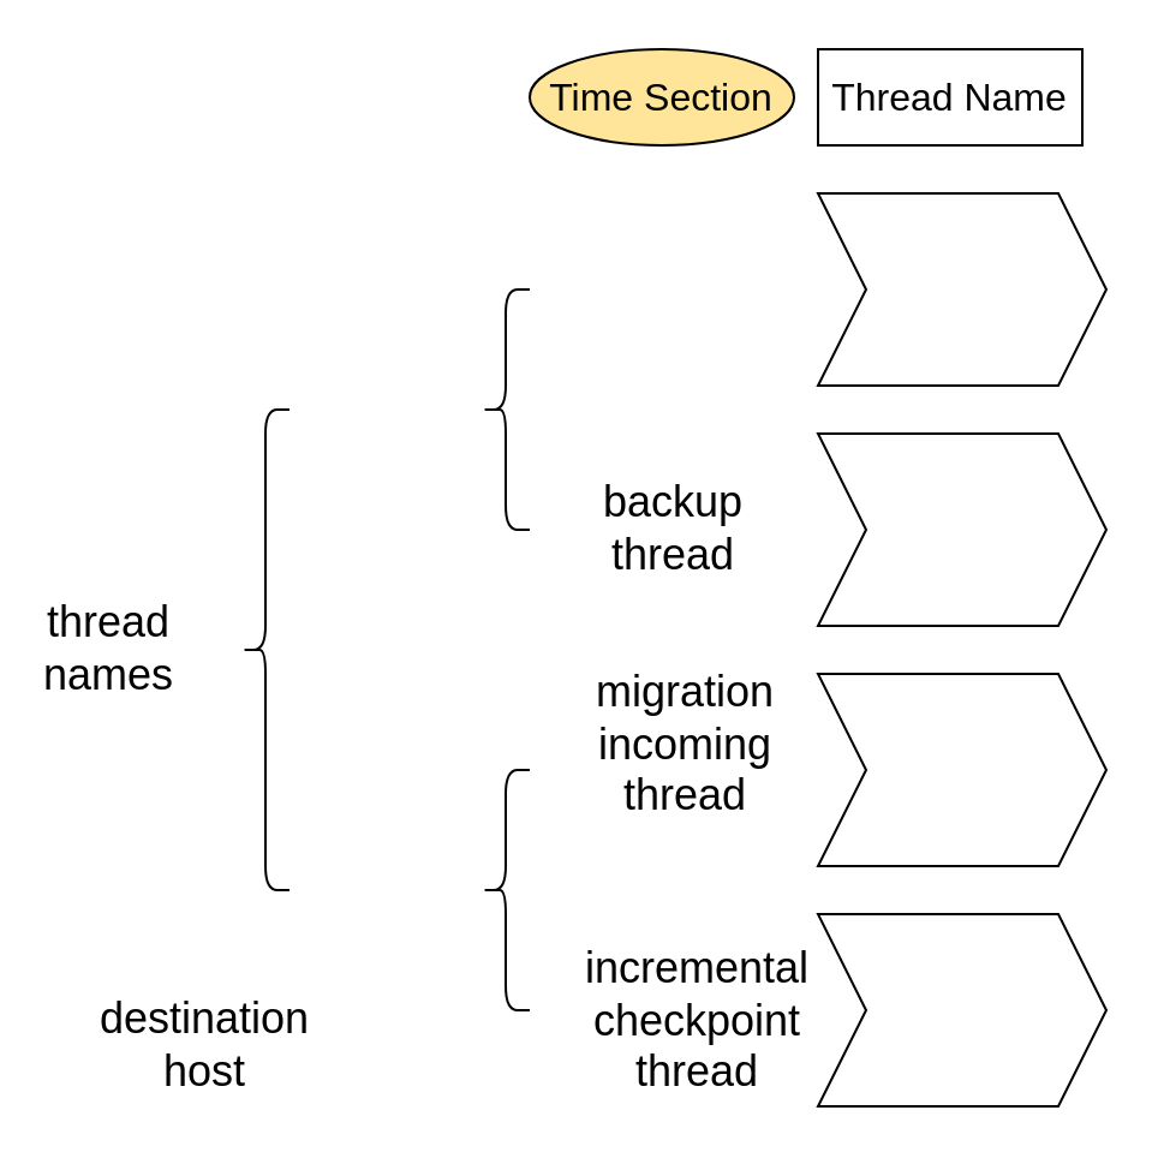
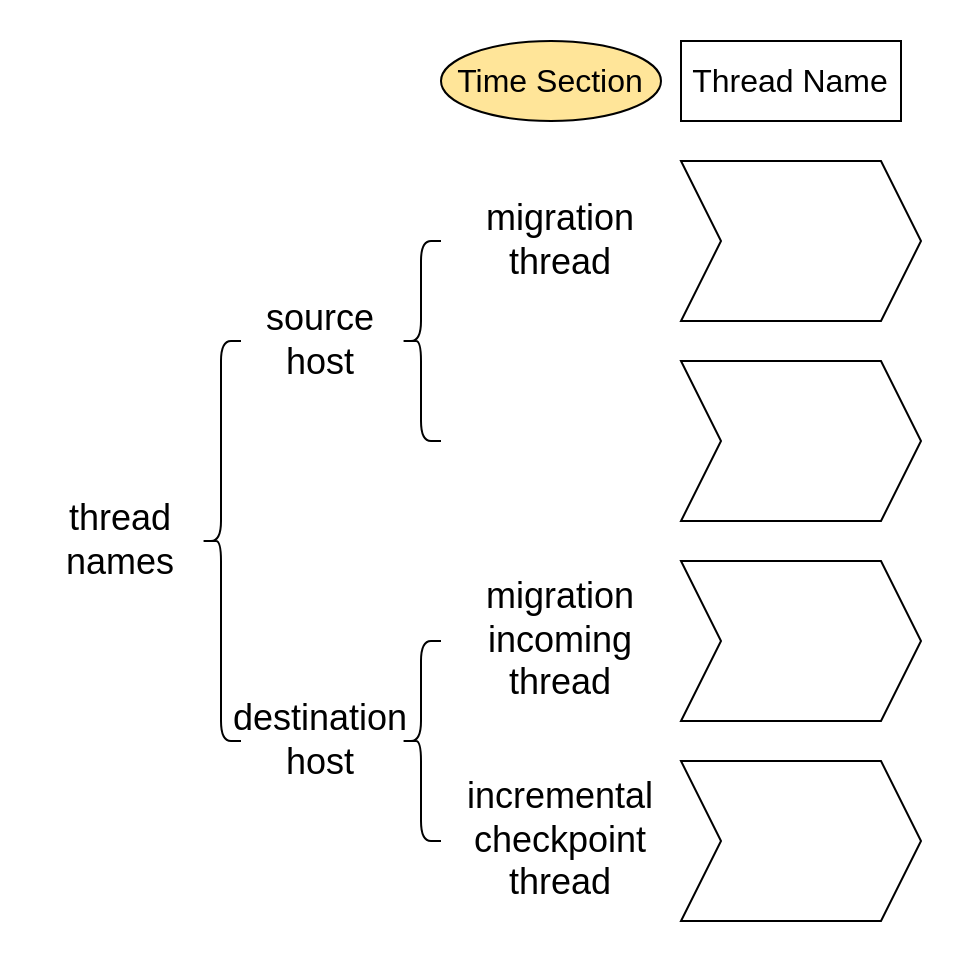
+ <mxCell id="3" value="&lt;font style=&quot;font-size: 18px;&quot;&gt;migration thread&lt;/font&gt;" style="text;html=1;strokeColor=none;fillColor=none;align=center;verticalAlign=middle;whiteSpace=wrap;rounded=0;" vertex="1" parent="1"><mxGeometry x="240" y="100" width="80" height="40" as="geometry" /></mxCell>
+ <mxCell id="14" value="&lt;span style=&quot;font-size: 18px;&quot;&gt;source host&lt;/span&gt;" style="text;html=1;strokeColor=none;fillColor=none;align=center;verticalAlign=middle;whiteSpace=wrap;rounded=0;" vertex="1" parent="1"><mxGeometry x="120" y="150" width="80" height="40" as="geometry" /></mxCell>
- <mxCell id="7" value="&lt;font style=&quot;font-size: 18px;&quot;&gt;backup thread&lt;/font&gt;" style="text;html=1;strokeColor=none;fillColor=none;align=center;verticalAlign=middle;whiteSpace=wrap;rounded=0;" vertex="1" parent="1"><mxGeometry x="240" y="200" width="80" height="40" as="geometry" /></mxCell>
- <mxCell id="5" value="&lt;font style=&quot;font-size: 18px;&quot;&gt;thread&lt;br&gt;names&lt;/font&gt;" style="text;html=1;strokeColor=none;fillColor=none;align=center;verticalAlign=middle;whiteSpace=wrap;rounded=0;" vertex="1" parent="1"><mxGeometry x="5" y="250" width="80" height="40" as="geometry" /></mxCell>
+ <mxCell id="5" value="&lt;font style=&quot;font-size: 18px;&quot;&gt;thread&lt;br&gt;names&lt;/font&gt;" style="text;html=1;strokeColor=none;fillColor=none;align=center;verticalAlign=middle;whiteSpace=wrap;rounded=0;" vertex="1" parent="1"><mxGeometry x="20" y="250" width="80" height="40" as="geometry" /></mxCell>
- <mxCell id="11" value="&lt;font style=&quot;font-size: 18px;&quot;&gt;migration incoming thread&lt;/font&gt;" style="text;html=1;strokeColor=none;fillColor=none;align=center;verticalAlign=middle;whiteSpace=wrap;rounded=0;" vertex="1" parent="1"><mxGeometry x="245" y="290" width="80" height="40" as="geometry" /></mxCell>
+ <mxCell id="11" value="&lt;font style=&quot;font-size: 18px;&quot;&gt;migration incoming thread&lt;/font&gt;" style="text;html=1;strokeColor=none;fillColor=none;align=center;verticalAlign=middle;whiteSpace=wrap;rounded=0;" vertex="1" parent="1"><mxGeometry x="240" y="300" width="80" height="40" as="geometry" /></mxCell>
- <mxCell id="12" value="&lt;font style=&quot;font-size: 18px;&quot;&gt;incremental checkpoint thread&lt;/font&gt;" style="text;html=1;strokeColor=none;fillColor=none;align=center;verticalAlign=middle;whiteSpace=wrap;rounded=0;" vertex="1" parent="1"><mxGeometry x="250" y="405" width="80" height="40" as="geometry" /></mxCell>
+ <mxCell id="12" value="&lt;font style=&quot;font-size: 18px;&quot;&gt;incremental checkpoint thread&lt;/font&gt;" style="text;html=1;strokeColor=none;fillColor=none;align=center;verticalAlign=middle;whiteSpace=wrap;rounded=0;" vertex="1" parent="1"><mxGeometry x="240" y="400" width="80" height="40" as="geometry" /></mxCell>
- <mxCell id="16" value="&lt;span style=&quot;font-size: 18px;&quot;&gt;destination host&lt;/span&gt;" style="text;html=1;strokeColor=none;fillColor=none;align=center;verticalAlign=middle;whiteSpace=wrap;rounded=0;" vertex="1" parent="1"><mxGeometry x="45" y="415" width="80" height="40" as="geometry" /></mxCell>
+ <mxCell id="16" value="&lt;span style=&quot;font-size: 18px;&quot;&gt;destination host&lt;/span&gt;" style="text;html=1;strokeColor=none;fillColor=none;align=center;verticalAlign=middle;whiteSpace=wrap;rounded=0;" vertex="1" parent="1"><mxGeometry x="120" y="350" width="80" height="40" as="geometry" /></mxCell>
